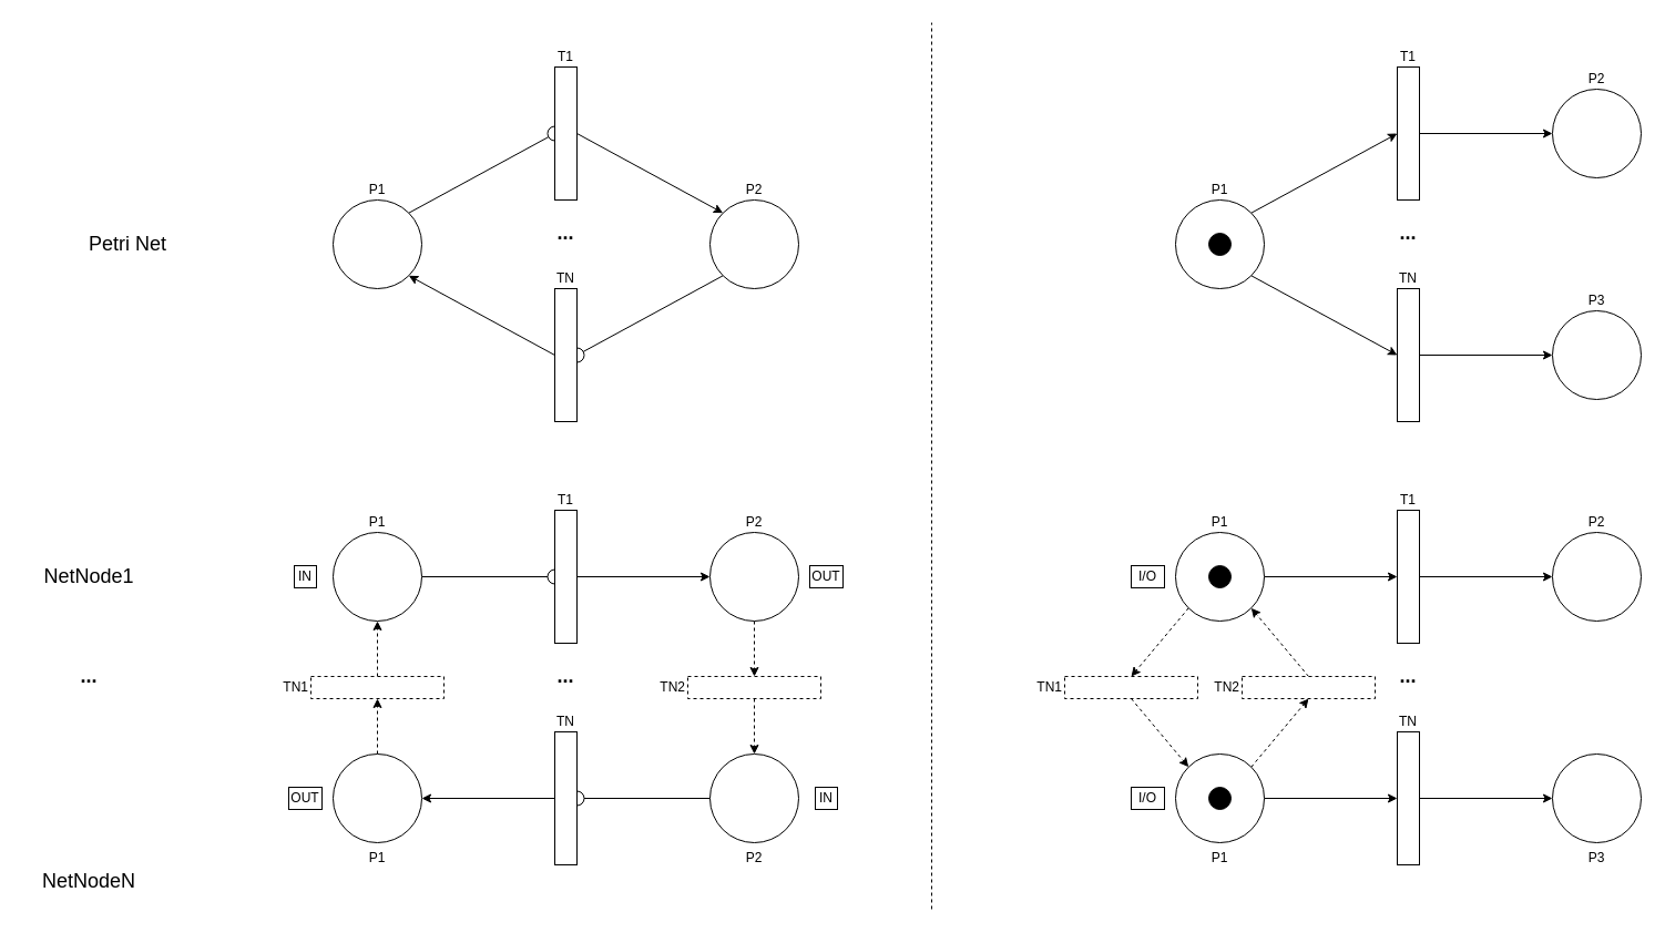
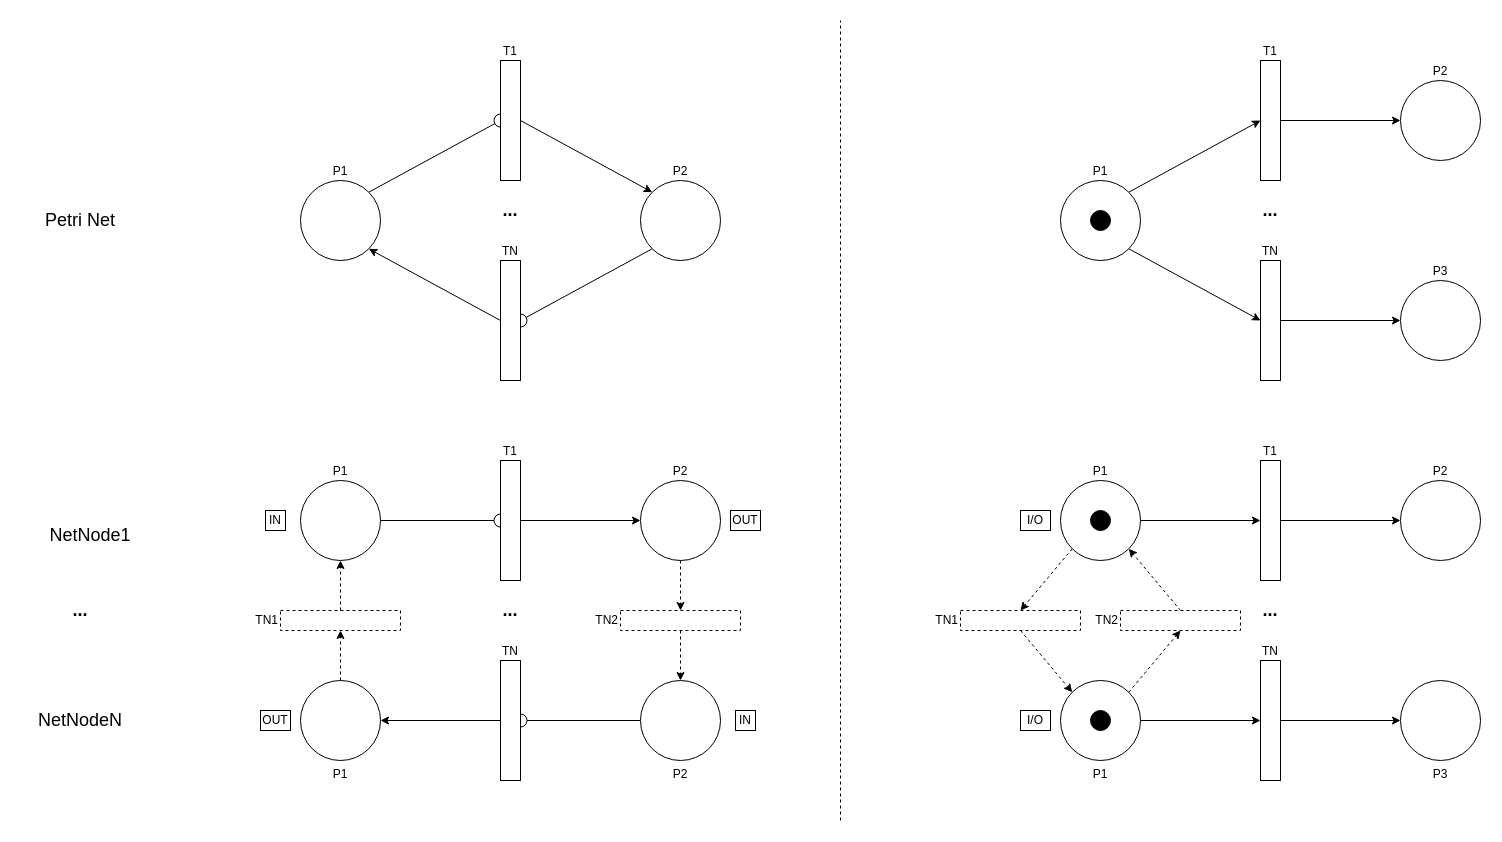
- <mxCell id="53" value="Petri Net" style="text;html=1;strokeColor=none;fillColor=none;align=center;verticalAlign=middle;whiteSpace=wrap;rounded=0;fontSize=18;" parent="1" vertex="1"><mxGeometry x="55" y="210" width="120" height="20" as="geometry" /></mxCell>
+ <mxCell id="53" value="Petri Net" style="text;html=1;strokeColor=none;fillColor=none;align=center;verticalAlign=middle;whiteSpace=wrap;rounded=0;fontSize=18;" parent="1" vertex="1"><mxGeometry x="20" y="210" width="120" height="20" as="geometry" /></mxCell>
- <mxCell id="26" value="NetNode1" style="text;html=1;align=center;verticalAlign=middle;whiteSpace=wrap;rounded=0;fontSize=18;" parent="1" vertex="1"><mxGeometry x="20" y="510" width="120" height="20" as="geometry" /></mxCell>
+ <mxCell id="26" value="NetNode1" style="text;html=1;align=center;verticalAlign=middle;whiteSpace=wrap;rounded=0;fontSize=18;" parent="1" vertex="1"><mxGeometry x="30" y="525" width="120" height="20" as="geometry" /></mxCell>
- <mxCell id="27" value="NetNodeN" style="text;html=1;align=center;verticalAlign=middle;whiteSpace=wrap;rounded=0;fontSize=18;" parent="1" vertex="1"><mxGeometry x="20" y="785" width="120" height="20" as="geometry" /></mxCell>
+ <mxCell id="27" value="NetNodeN" style="text;html=1;align=center;verticalAlign=middle;whiteSpace=wrap;rounded=0;fontSize=18;" parent="1" vertex="1"><mxGeometry x="20" y="710" width="120" height="20" as="geometry" /></mxCell>
